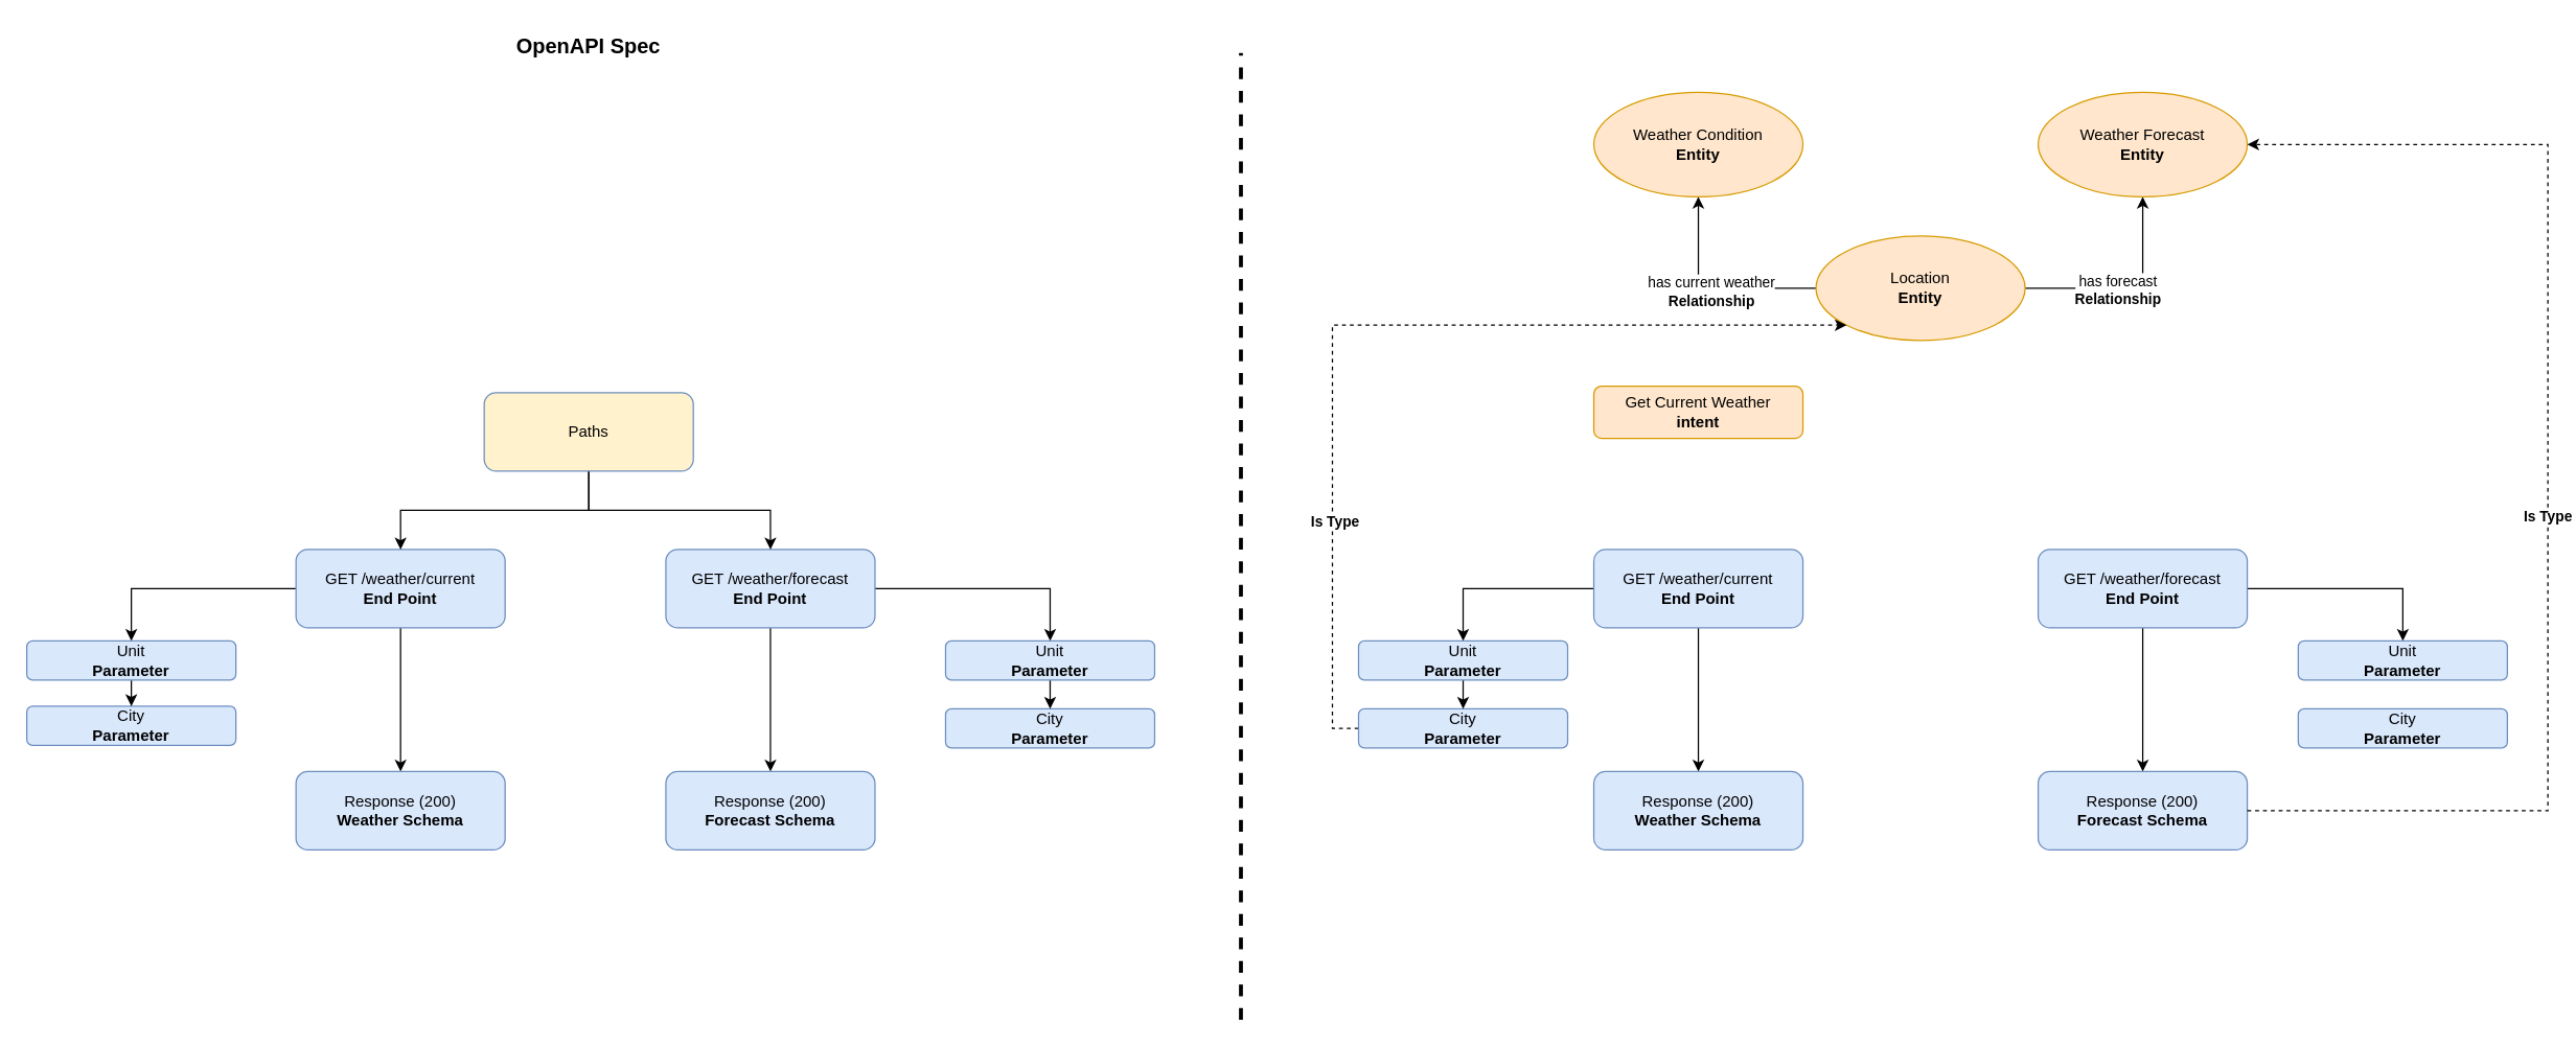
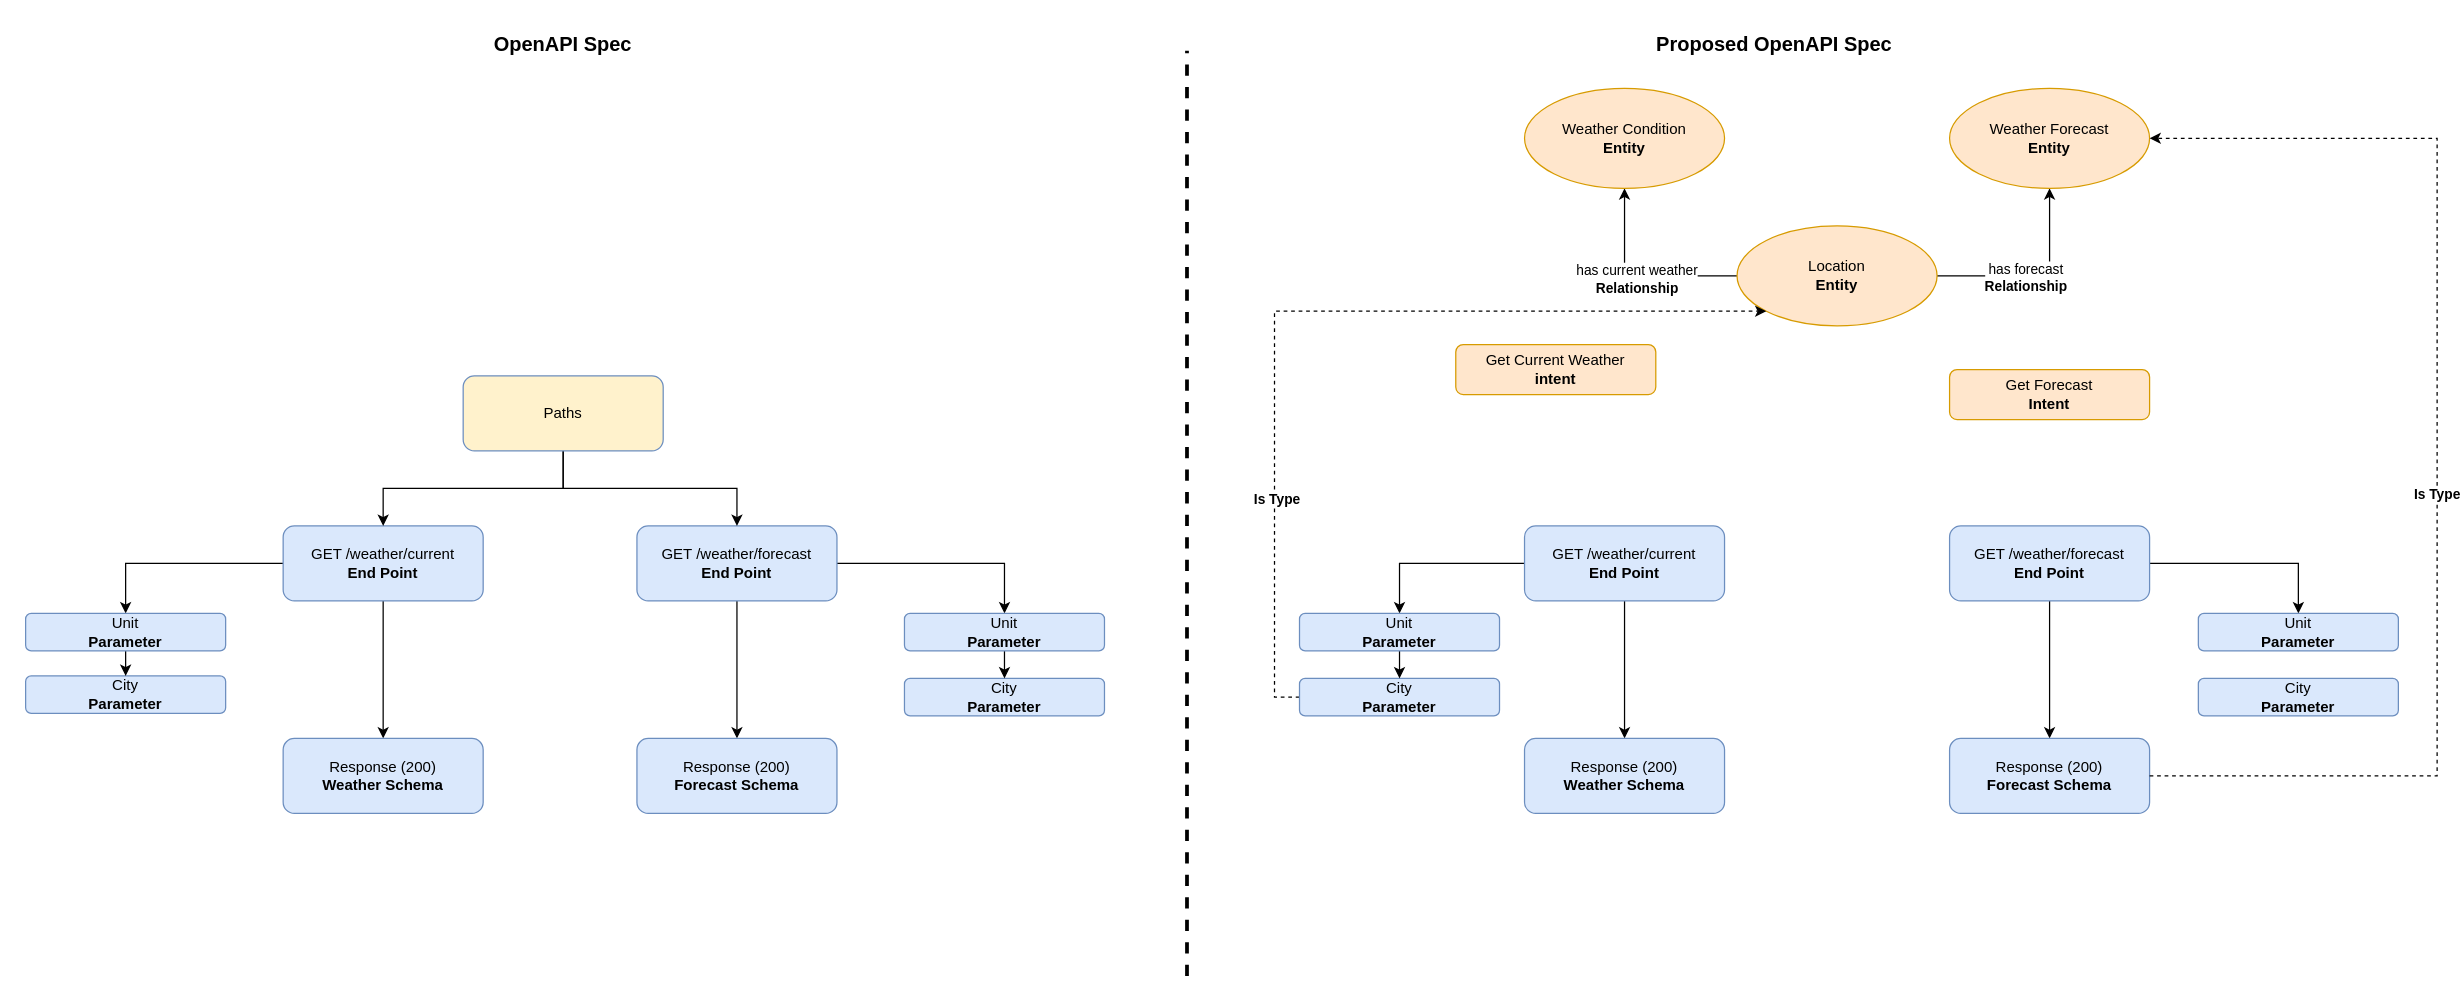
+ <mxCell id="29" value="Proposed OpenAPI Spec" style="text;html=1;align=center;verticalAlign=middle;whiteSpace=wrap;rounded=0;fontSize=16;fontStyle=1" vertex="1" parent="1"><mxGeometry x="1319" y="20" width="200" height="30" as="geometry" /></mxCell>
- <mxCell id="9" value="Get Current Weather&lt;div&gt;&lt;b&gt;intent&lt;/b&gt;&lt;/div&gt;" style="rounded=1;whiteSpace=wrap;html=1;fillColor=#ffe6cc;strokeColor=#d79b00;" parent="1" vertex="1"><mxGeometry x="1219" y="295" width="160" height="40" as="geometry" /></mxCell>
+ <mxCell id="9" value="Get Current Weather&lt;div&gt;&lt;b&gt;intent&lt;/b&gt;&lt;/div&gt;" style="rounded=1;whiteSpace=wrap;html=1;fillColor=#ffe6cc;strokeColor=#d79b00;" parent="1" vertex="1"><mxGeometry x="1164" y="275" width="160" height="40" as="geometry" /></mxCell>
+ <mxCell id="10" value="Get Forecast&lt;div&gt;&lt;b&gt;Intent&lt;/b&gt;&lt;/div&gt;" style="rounded=1;whiteSpace=wrap;html=1;fillColor=#ffe6cc;strokeColor=#d79b00;" parent="1" vertex="1"><mxGeometry x="1559" y="295" width="160" height="40" as="geometry" /></mxCell>
